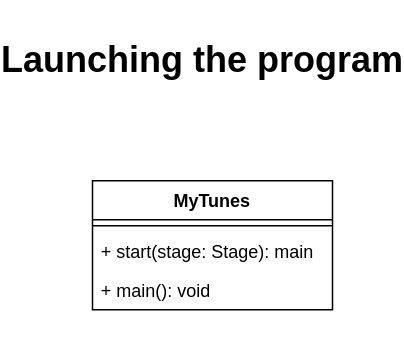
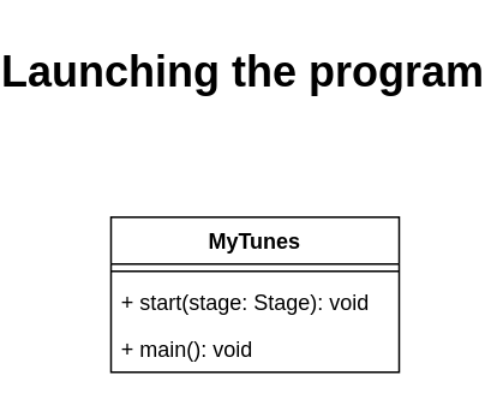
- <mxCell id="5" value="+ start(stage: Stage): main" style="text;strokeColor=none;fillColor=none;align=left;verticalAlign=top;spacingLeft=4;spacingRight=4;overflow=hidden;rotatable=0;points=[[0,0.5],[1,0.5]];portConstraint=eastwest;" vertex="1" parent="3"><mxGeometry y="34" width="160" height="26" as="geometry" /></mxCell>
+ <mxCell id="5" value="+ start(stage: Stage): void" style="text;strokeColor=none;fillColor=none;align=left;verticalAlign=top;spacingLeft=4;spacingRight=4;overflow=hidden;rotatable=0;points=[[0,0.5],[1,0.5]];portConstraint=eastwest;" vertex="1" parent="3"><mxGeometry y="34" width="160" height="26" as="geometry" /></mxCell>
